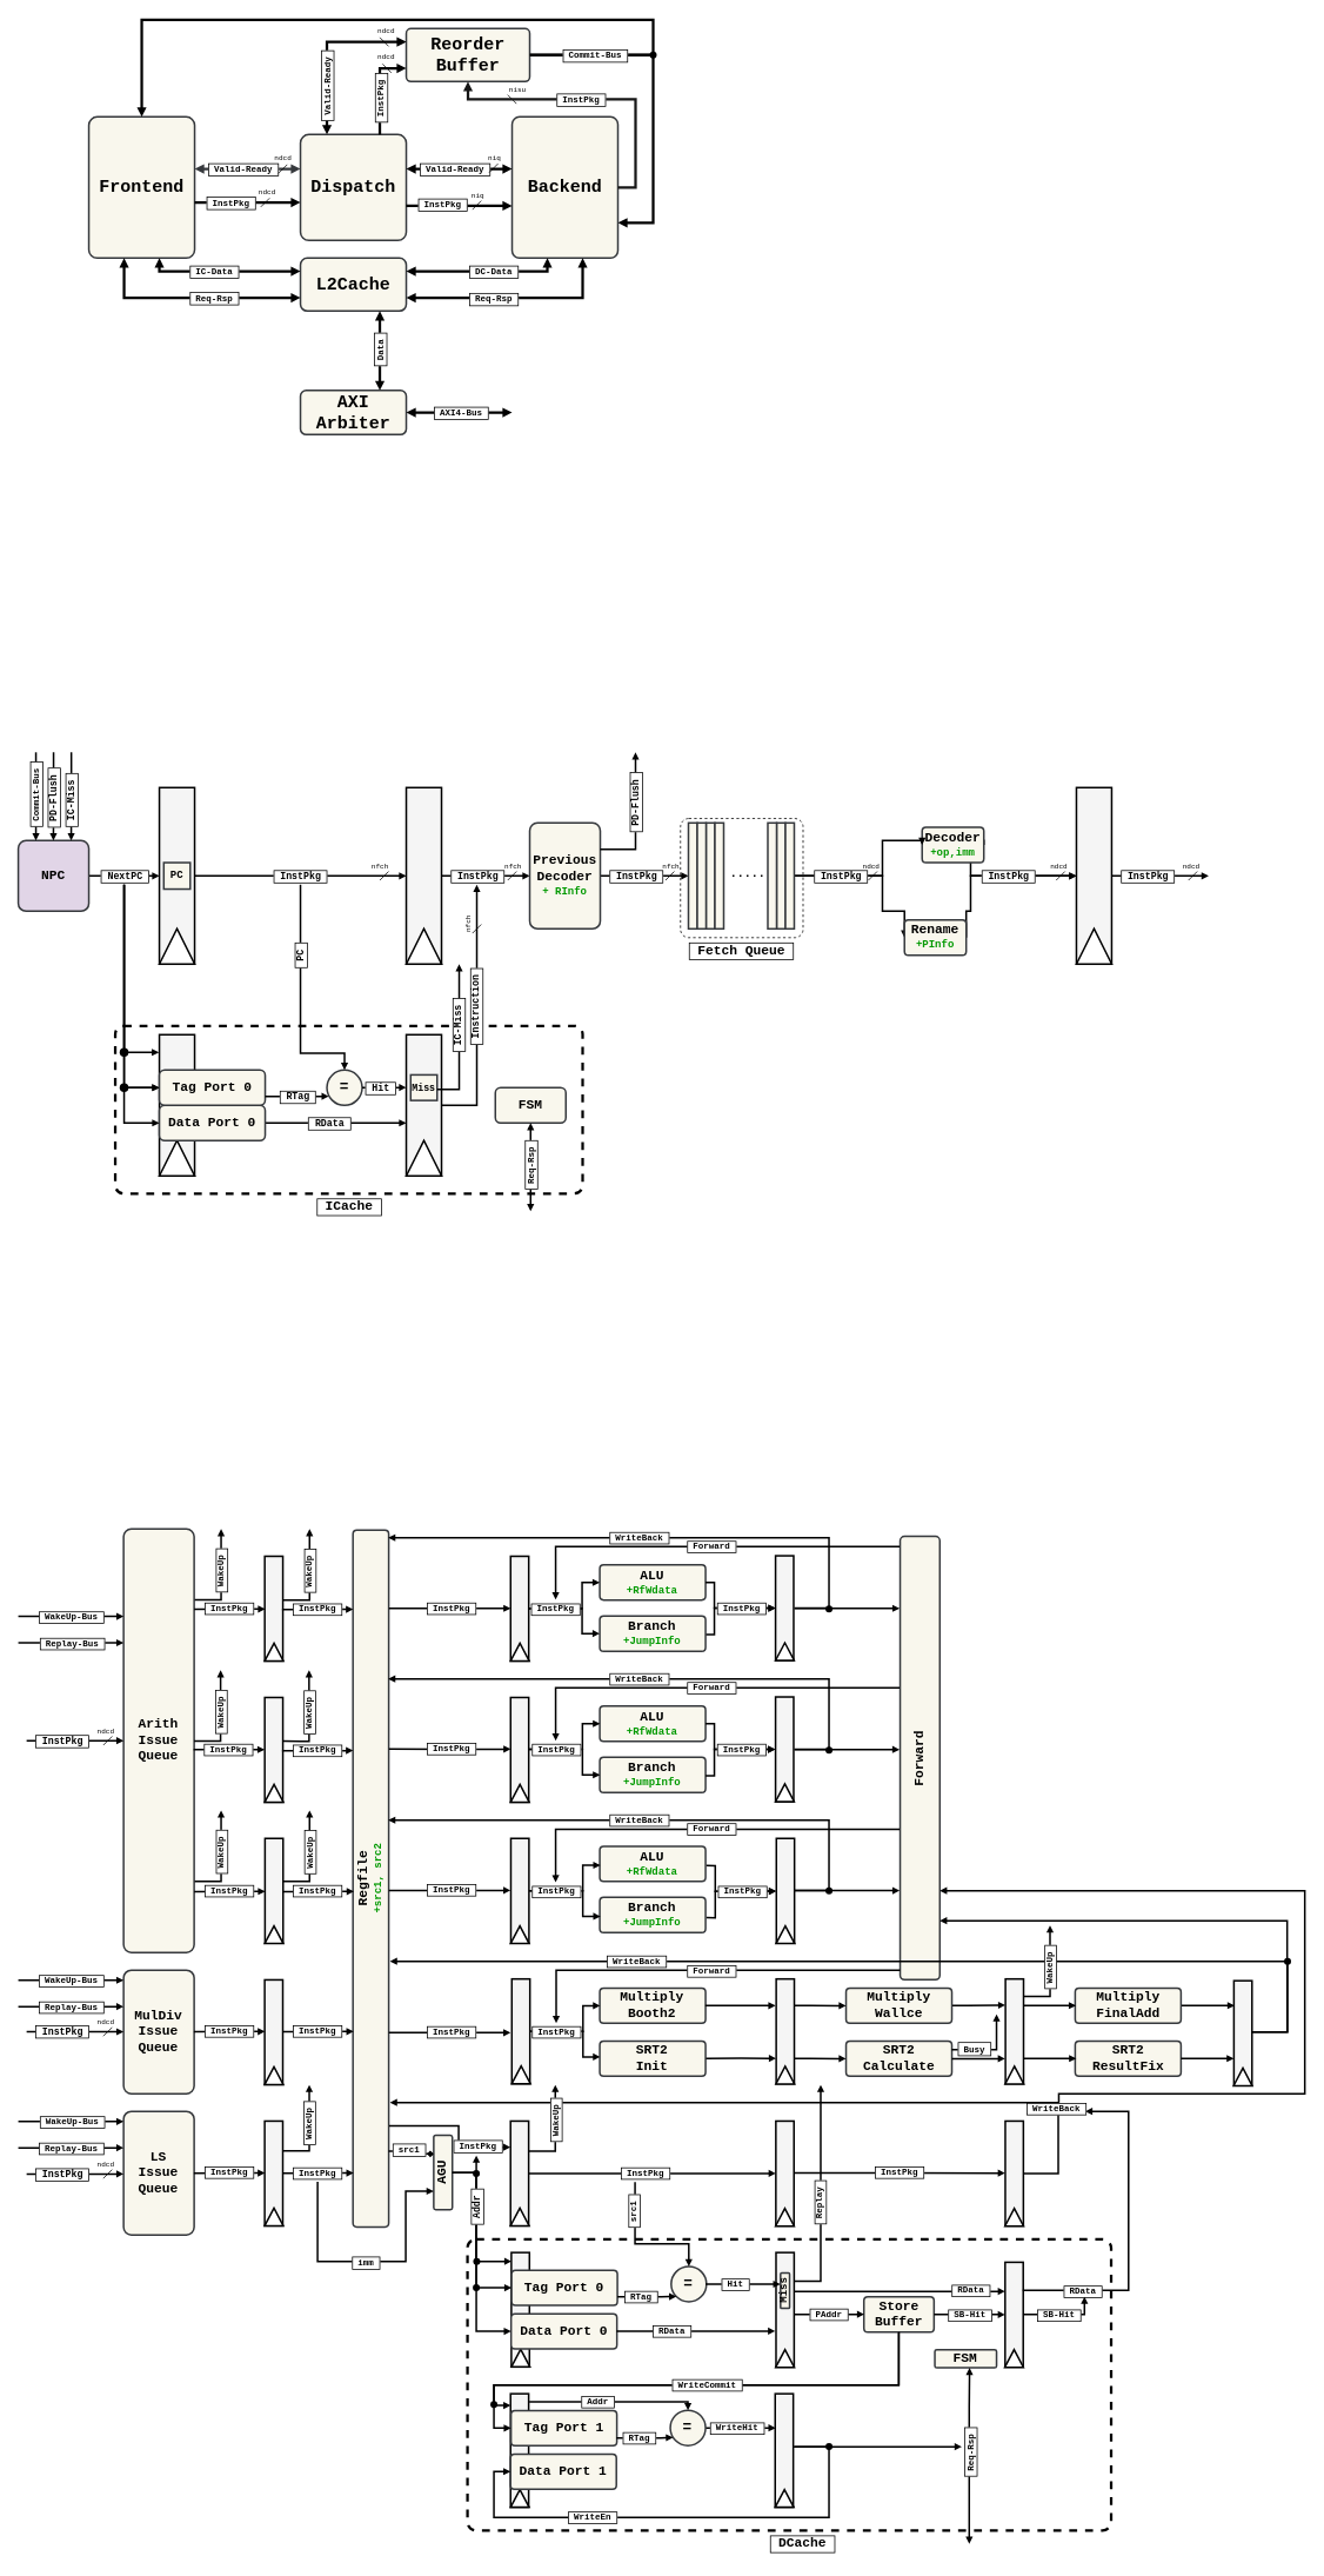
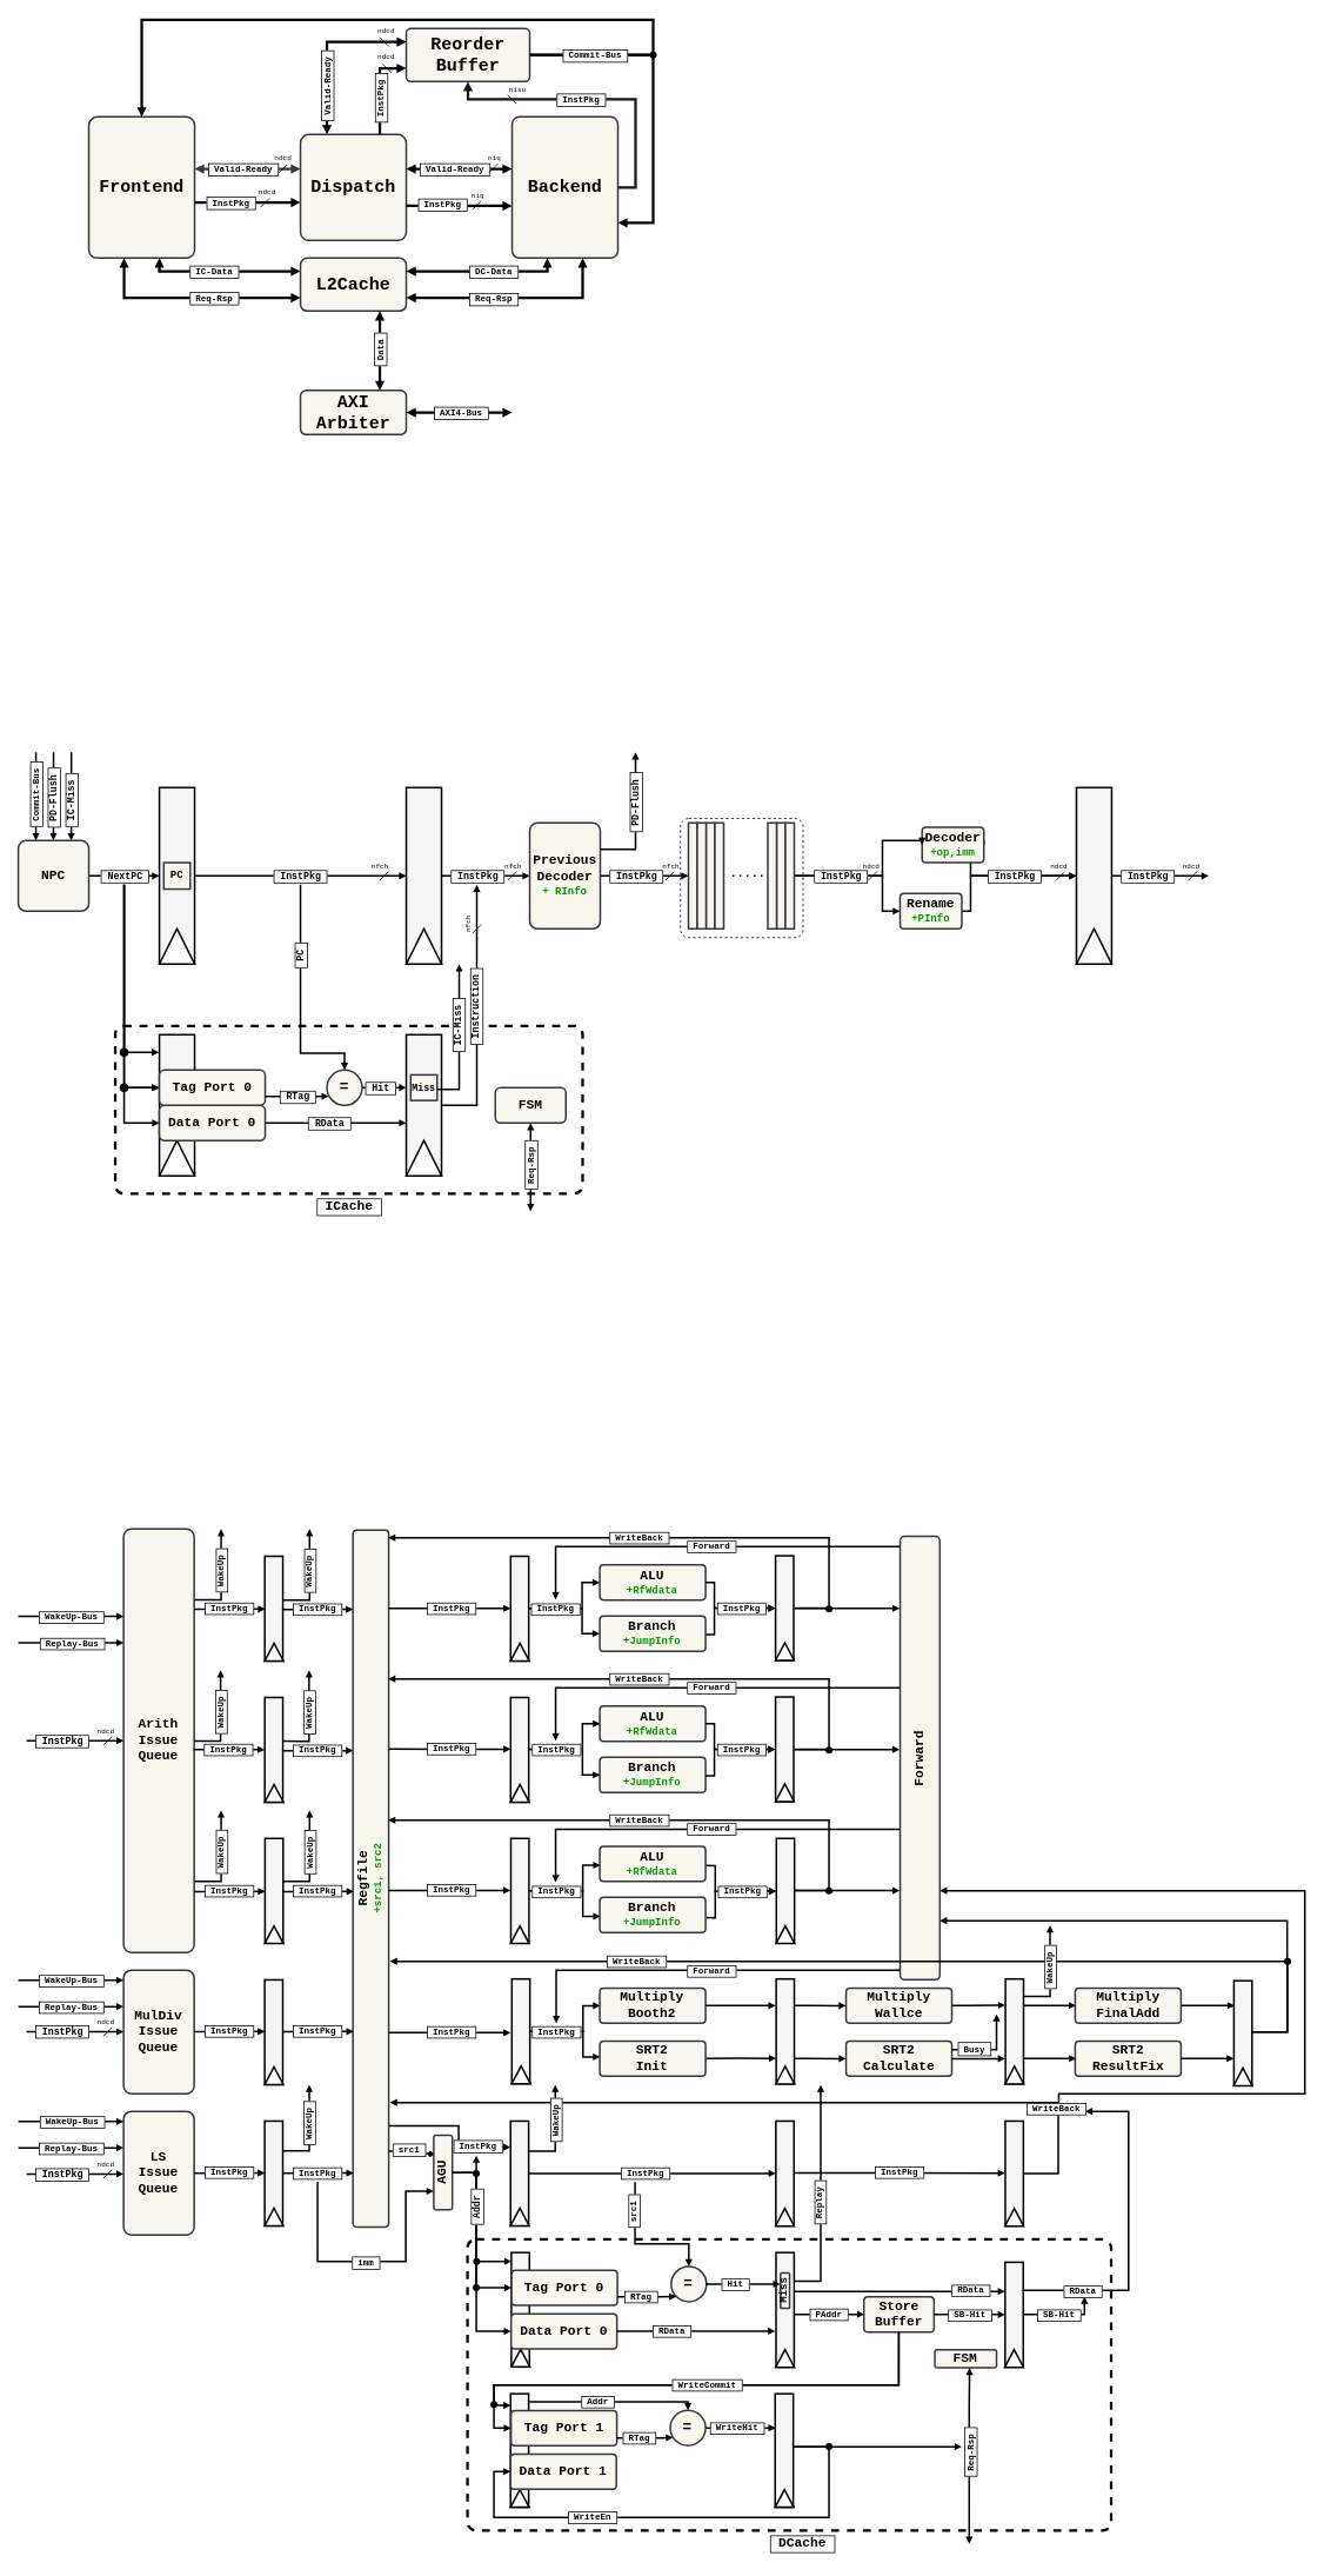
- <mxCell id="64" value="&lt;span&gt;&lt;font style=&quot;font-size: 15px;&quot;&gt;NPC&lt;/font&gt;&lt;/span&gt;" style="rounded=1;whiteSpace=wrap;html=1;arcSize=11;strokeWidth=2;fontFamily=Courier New;fontStyle=1;fillColor=#e1d5e7;strokeColor=#36393d;" parent="1" vertex="1"><mxGeometry x="20" y="952" width="80" height="80" as="geometry" /></mxCell>
+ <mxCell id="64" value="&lt;span&gt;&lt;font style=&quot;font-size: 15px;&quot;&gt;NPC&lt;/font&gt;&lt;/span&gt;" style="rounded=1;whiteSpace=wrap;html=1;arcSize=11;strokeWidth=2;fontFamily=Courier New;fontStyle=1;fillColor=#f9f7ed;strokeColor=#36393d;" parent="1" vertex="1"><mxGeometry x="20" y="952" width="80" height="80" as="geometry" /></mxCell>
- <mxCell id="92" value="&lt;span&gt;&lt;font style=&quot;font-size: 15px;&quot;&gt;Rename&lt;/font&gt;&lt;/span&gt;&lt;div&gt;&lt;span&gt;&lt;font style=&quot;color: rgb(0, 153, 0);&quot;&gt;+PInfo&lt;/font&gt;&lt;/span&gt;&lt;/div&gt;" style="rounded=1;whiteSpace=wrap;html=1;arcSize=11;fontFamily=Courier New;fontStyle=1;strokeWidth=2;fillColor=#f9f7ed;strokeColor=#36393d;" parent="1" vertex="1"><mxGeometry x="1025" y="1042" width="70" height="40" as="geometry" /></mxCell>
+ <mxCell id="92" value="&lt;span&gt;&lt;font style=&quot;font-size: 15px;&quot;&gt;Rename&lt;/font&gt;&lt;/span&gt;&lt;div&gt;&lt;span&gt;&lt;font style=&quot;color: rgb(0, 153, 0);&quot;&gt;+PInfo&lt;/font&gt;&lt;/span&gt;&lt;/div&gt;" style="rounded=1;whiteSpace=wrap;html=1;arcSize=11;fontFamily=Courier New;fontStyle=1;strokeWidth=2;fillColor=#f9f7ed;strokeColor=#36393d;" parent="1" vertex="1"><mxGeometry x="1020" y="1012" width="70" height="40" as="geometry" /></mxCell>
- <mxCell id="129" value="&lt;font style=&quot;font-size: 15px;&quot; face=&quot;Courier New&quot;&gt;&lt;b style=&quot;&quot;&gt;&amp;nbsp;Fetch Queue&amp;nbsp;&lt;/b&gt;&lt;/font&gt;" style="text;html=1;align=center;verticalAlign=middle;resizable=0;points=[];autosize=1;strokeColor=none;fillColor=none;labelBorderColor=default;" parent="1" vertex="1"><mxGeometry x="770" y="1062" width="140" height="30" as="geometry" /></mxCell>
